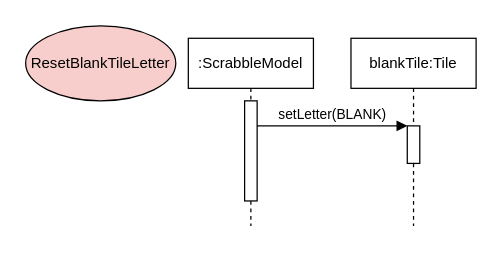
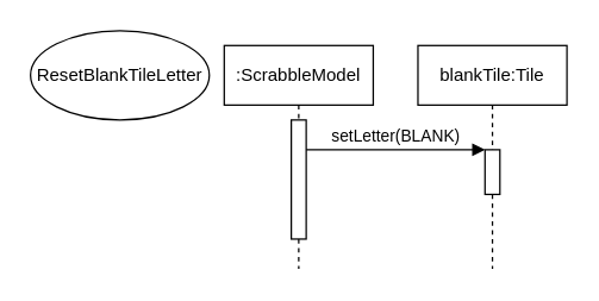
- <mxCell id="6" value="ResetBlankTileLetter" style="ellipse;whiteSpace=wrap;html=1;fillColor=#f8cecc;" vertex="1" parent="1"><mxGeometry x="20" y="20" width="120" height="60" as="geometry" /></mxCell>
+ <mxCell id="6" value="ResetBlankTileLetter" style="ellipse;whiteSpace=wrap;html=1;" vertex="1" parent="1"><mxGeometry x="20" y="20" width="120" height="60" as="geometry" /></mxCell>
